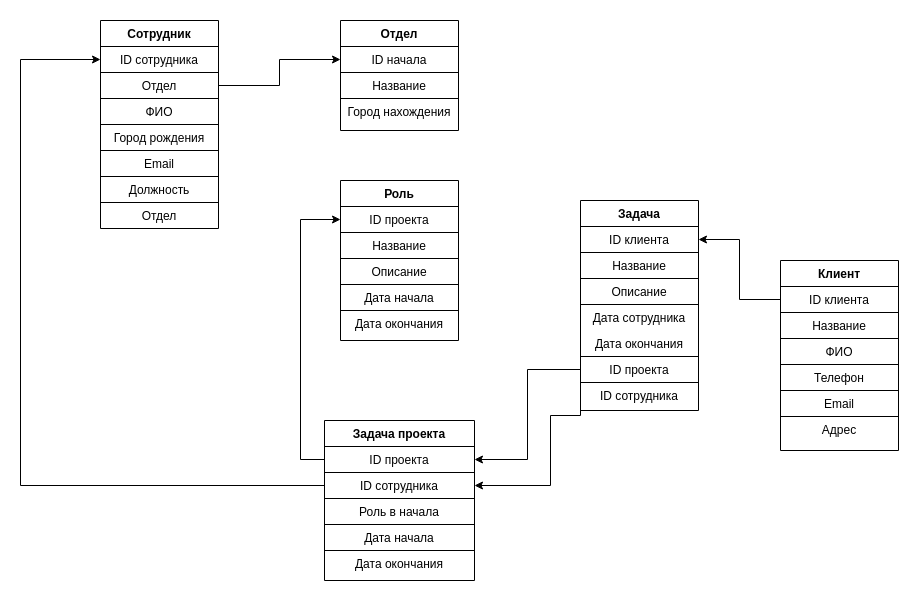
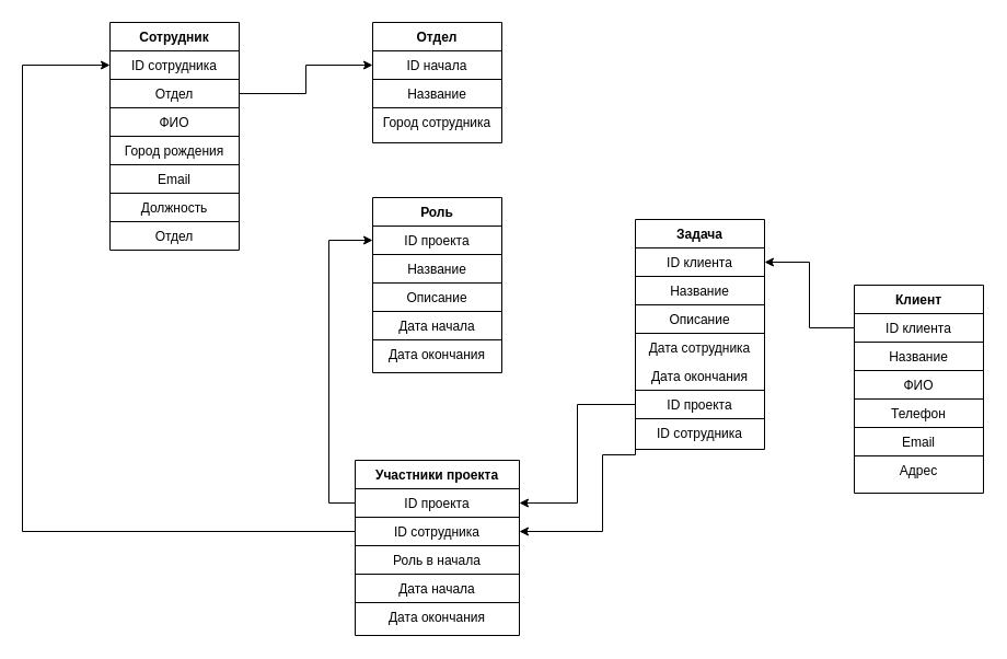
- <mxCell id="13" value="Город нахождения" style="text;align=center;verticalAlign=top;spacingLeft=4;spacingRight=4;overflow=hidden;rotatable=0;points=[[0,0.5],[1,0.5]];portConstraint=eastwest;rounded=0;shadow=0;html=0;strokeColor=none;" vertex="1" parent="10"><mxGeometry y="78" width="118" height="32" as="geometry" /></mxCell>
+ <mxCell id="13" value="Город сотрудника" style="text;align=center;verticalAlign=top;spacingLeft=4;spacingRight=4;overflow=hidden;rotatable=0;points=[[0,0.5],[1,0.5]];portConstraint=eastwest;rounded=0;shadow=0;html=0;strokeColor=none;" vertex="1" parent="10"><mxGeometry y="78" width="118" height="32" as="geometry" /></mxCell>
- <mxCell id="20" value="Задача проекта" style="swimlane;fontStyle=1;align=center;verticalAlign=top;childLayout=stackLayout;horizontal=1;startSize=26;horizontalStack=0;resizeParent=1;resizeLast=0;collapsible=1;marginBottom=0;rounded=0;shadow=0;strokeWidth=1;strokeColor=default;" vertex="1" parent="1"><mxGeometry x="324" y="420" width="150" height="160" as="geometry"><mxRectangle x="550" y="140" width="160" height="26" as="alternateBounds" /></mxGeometry></mxCell>
+ <mxCell id="20" value="Участники проекта" style="swimlane;fontStyle=1;align=center;verticalAlign=top;childLayout=stackLayout;horizontal=1;startSize=26;horizontalStack=0;resizeParent=1;resizeLast=0;collapsible=1;marginBottom=0;rounded=0;shadow=0;strokeWidth=1;strokeColor=default;" vertex="1" parent="1"><mxGeometry x="324" y="420" width="150" height="160" as="geometry"><mxRectangle x="550" y="140" width="160" height="26" as="alternateBounds" /></mxGeometry></mxCell>
